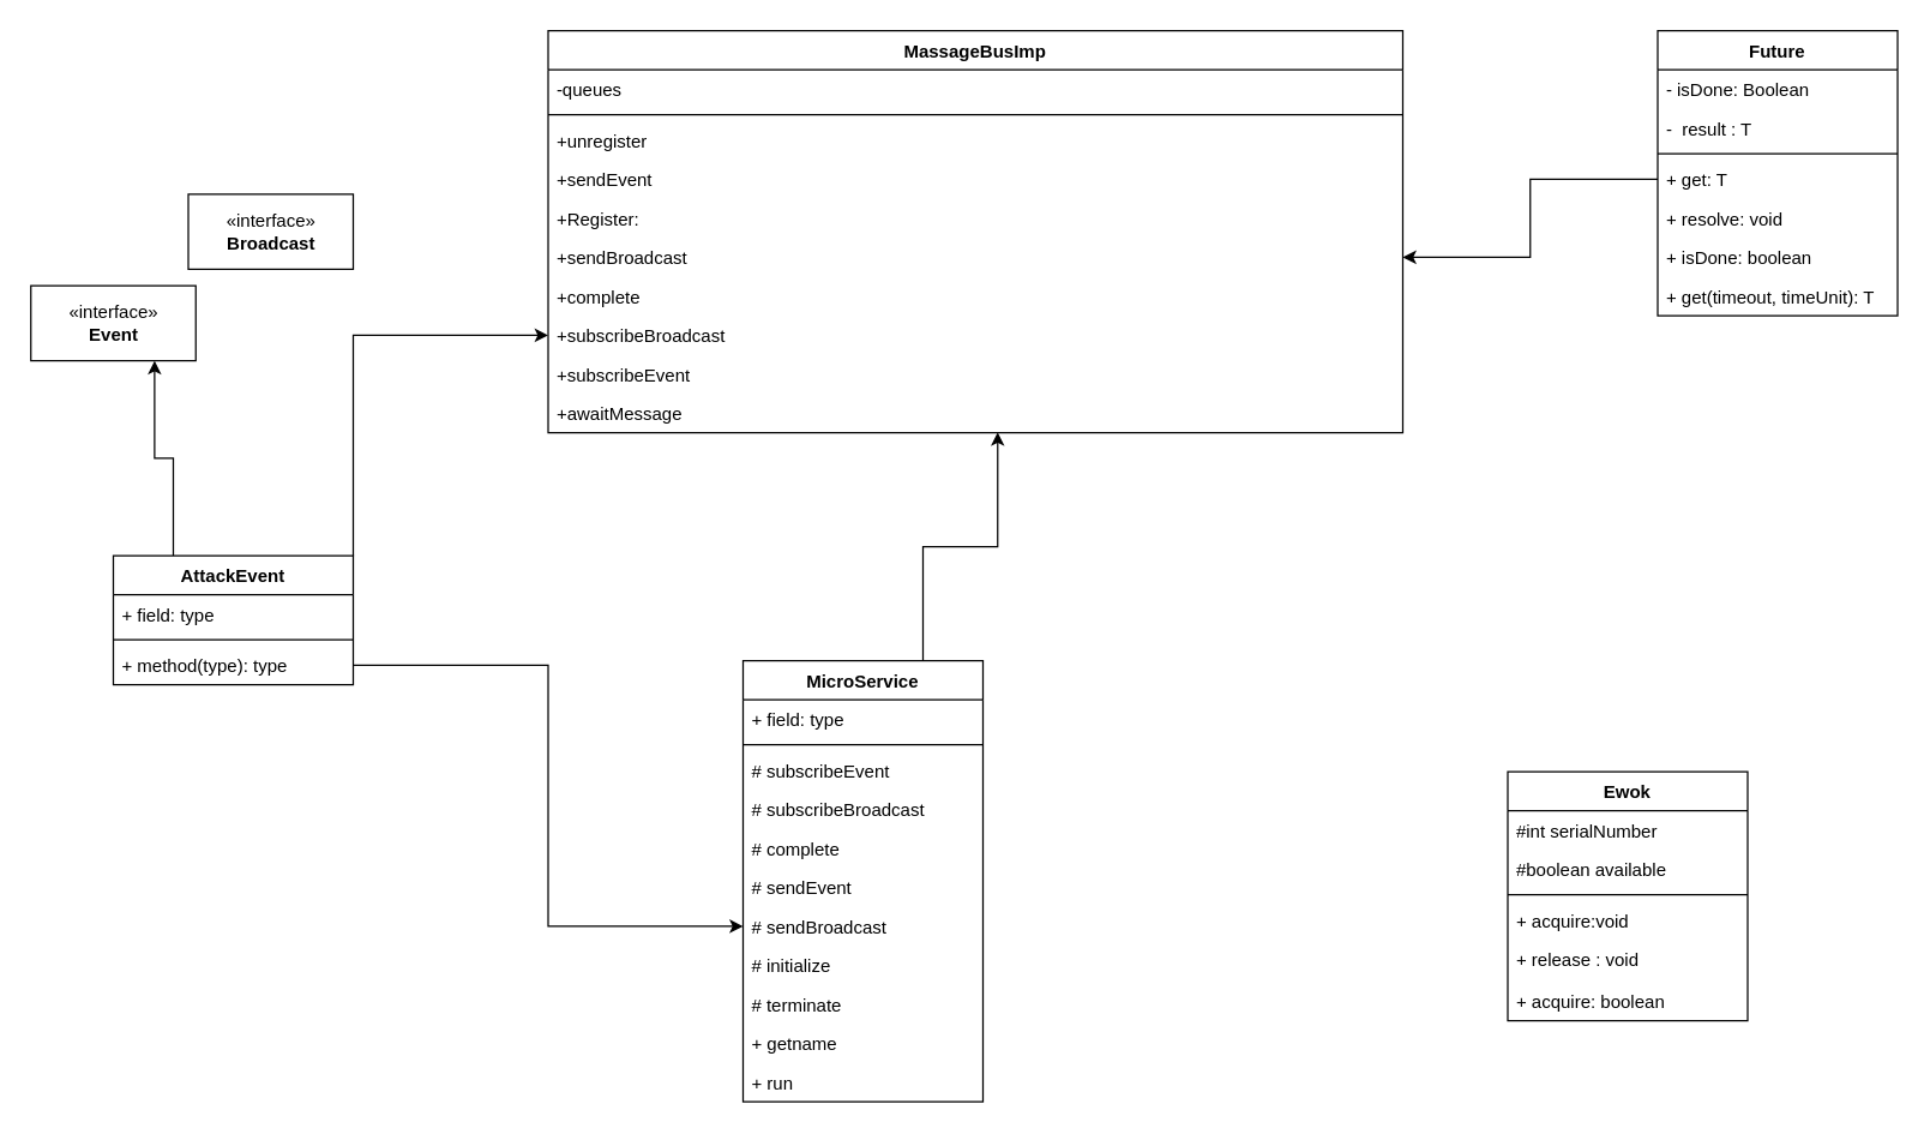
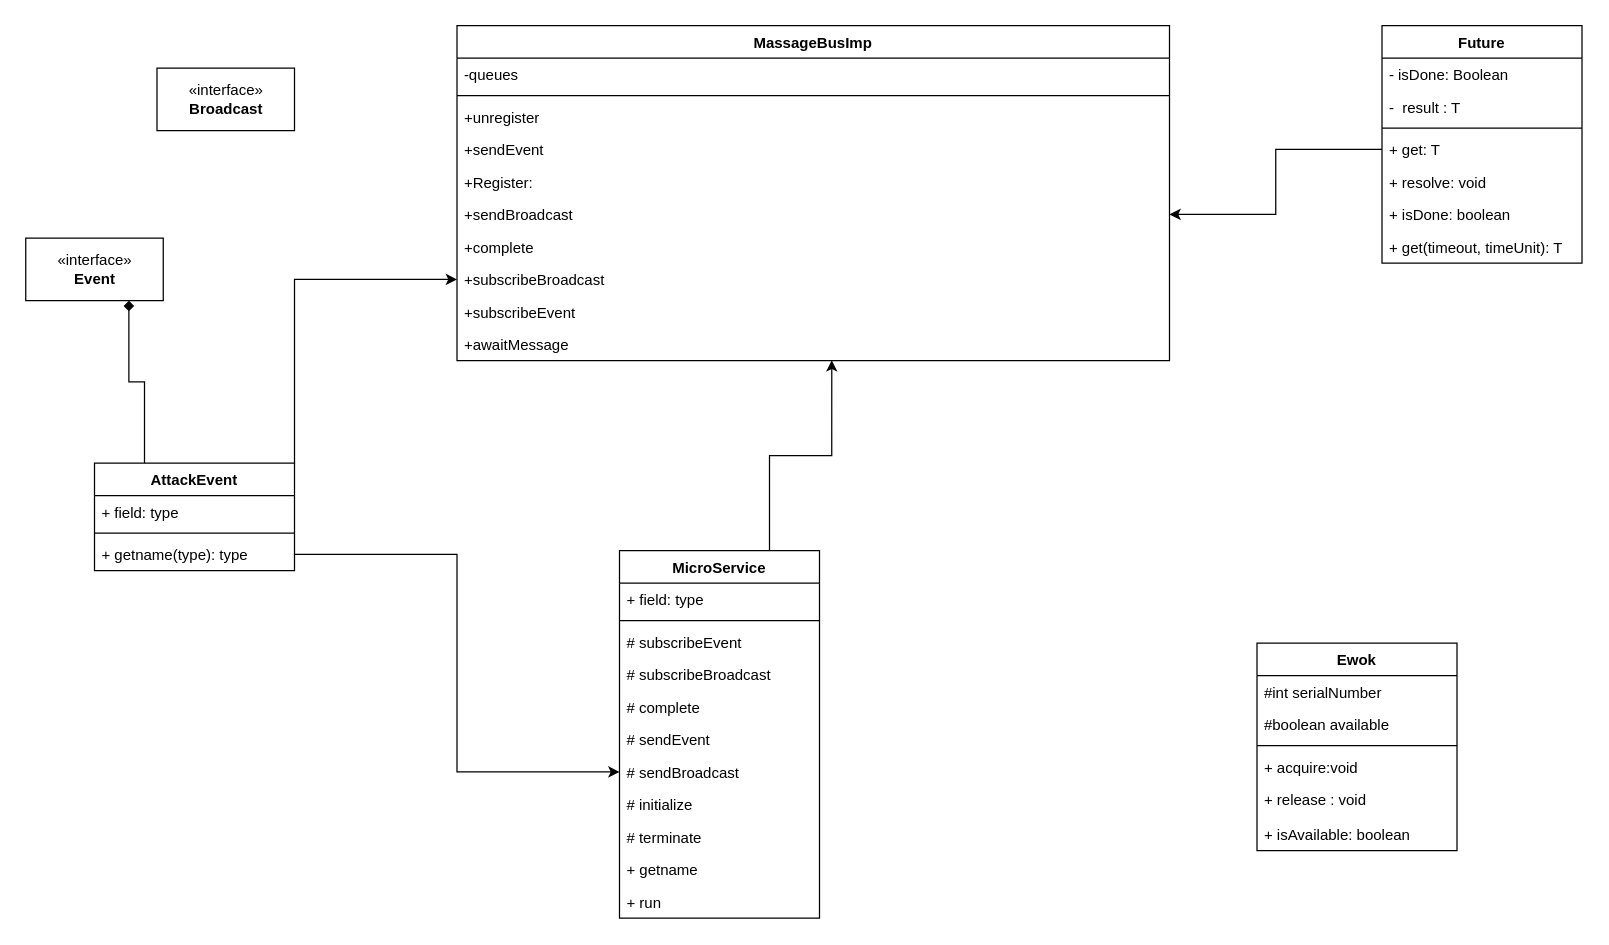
- <mxCell id="48" value="«interface»&lt;br&gt;&lt;b&gt;Broadcast&lt;/b&gt;" style="html=1;" parent="1" vertex="1"><mxGeometry x="125" y="129" width="110" height="50" as="geometry" /></mxCell>
+ <mxCell id="48" value="«interface»&lt;br&gt;&lt;b&gt;Broadcast&lt;/b&gt;" style="html=1;" parent="1" vertex="1"><mxGeometry x="125" y="54" width="110" height="50" as="geometry" /></mxCell>
- <mxCell id="41" style="edgeStyle=orthogonalEdgeStyle;rounded=0;orthogonalLoop=1;jettySize=auto;html=1;exitX=0.25;exitY=0;exitDx=0;exitDy=0;entryX=0.75;entryY=1;entryDx=0;entryDy=0;" parent="1" source="43" target="47" edge="1"><mxGeometry relative="1" as="geometry" /></mxCell>
+ <mxCell id="41" style="edgeStyle=orthogonalEdgeStyle;rounded=0;orthogonalLoop=1;jettySize=auto;html=1;exitX=0.25;exitY=0;exitDx=0;exitDy=0;entryX=0.75;entryY=1;entryDx=0;entryDy=0;endArrow=diamond;" parent="1" source="43" target="47" edge="1"><mxGeometry relative="1" as="geometry" /></mxCell>
- <mxCell id="46" value="+ method(type): type" style="text;strokeColor=none;fillColor=none;align=left;verticalAlign=top;spacingLeft=4;spacingRight=4;overflow=hidden;rotatable=0;points=[[0,0.5],[1,0.5]];portConstraint=eastwest;" parent="43" vertex="1"><mxGeometry y="60" width="160" height="26" as="geometry" /></mxCell>
+ <mxCell id="46" value="+ getname(type): type" style="text;strokeColor=none;fillColor=none;align=left;verticalAlign=top;spacingLeft=4;spacingRight=4;overflow=hidden;rotatable=0;points=[[0,0.5],[1,0.5]];portConstraint=eastwest;" parent="43" vertex="1"><mxGeometry y="60" width="160" height="26" as="geometry" /></mxCell>
- <mxCell id="40" value="+ acquire: boolean" style="text;strokeColor=none;fillColor=none;align=left;verticalAlign=top;spacingLeft=4;spacingRight=4;overflow=hidden;rotatable=0;points=[[0,0.5],[1,0.5]];portConstraint=eastwest;" parent="34" vertex="1"><mxGeometry y="140" width="160" height="26" as="geometry" /></mxCell>
+ <mxCell id="40" value="+ isAvailable: boolean" style="text;strokeColor=none;fillColor=none;align=left;verticalAlign=top;spacingLeft=4;spacingRight=4;overflow=hidden;rotatable=0;points=[[0,0.5],[1,0.5]];portConstraint=eastwest;" parent="34" vertex="1"><mxGeometry y="140" width="160" height="26" as="geometry" /></mxCell>
